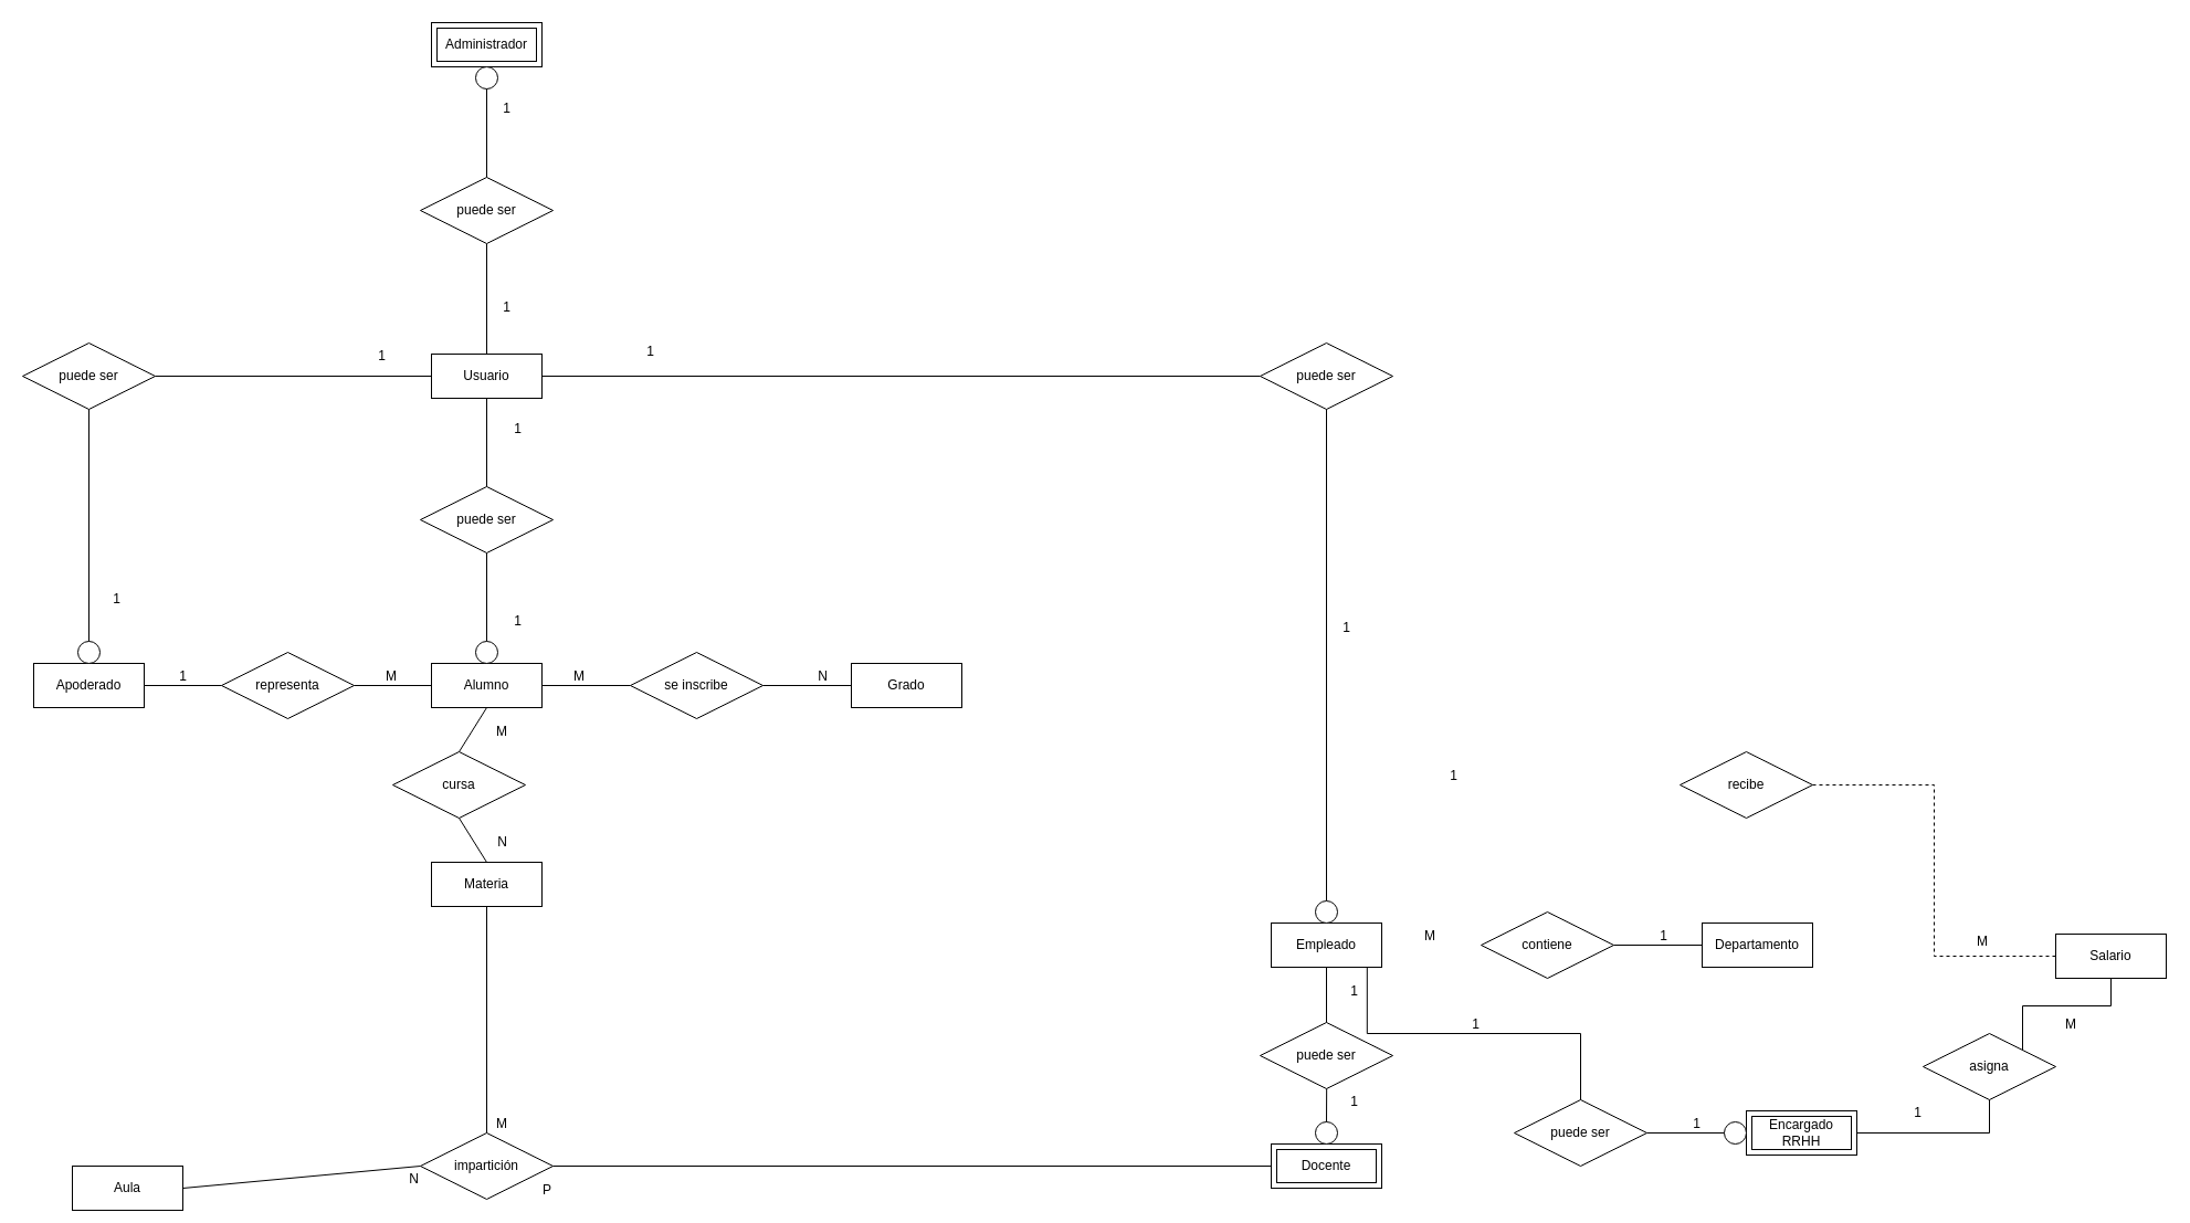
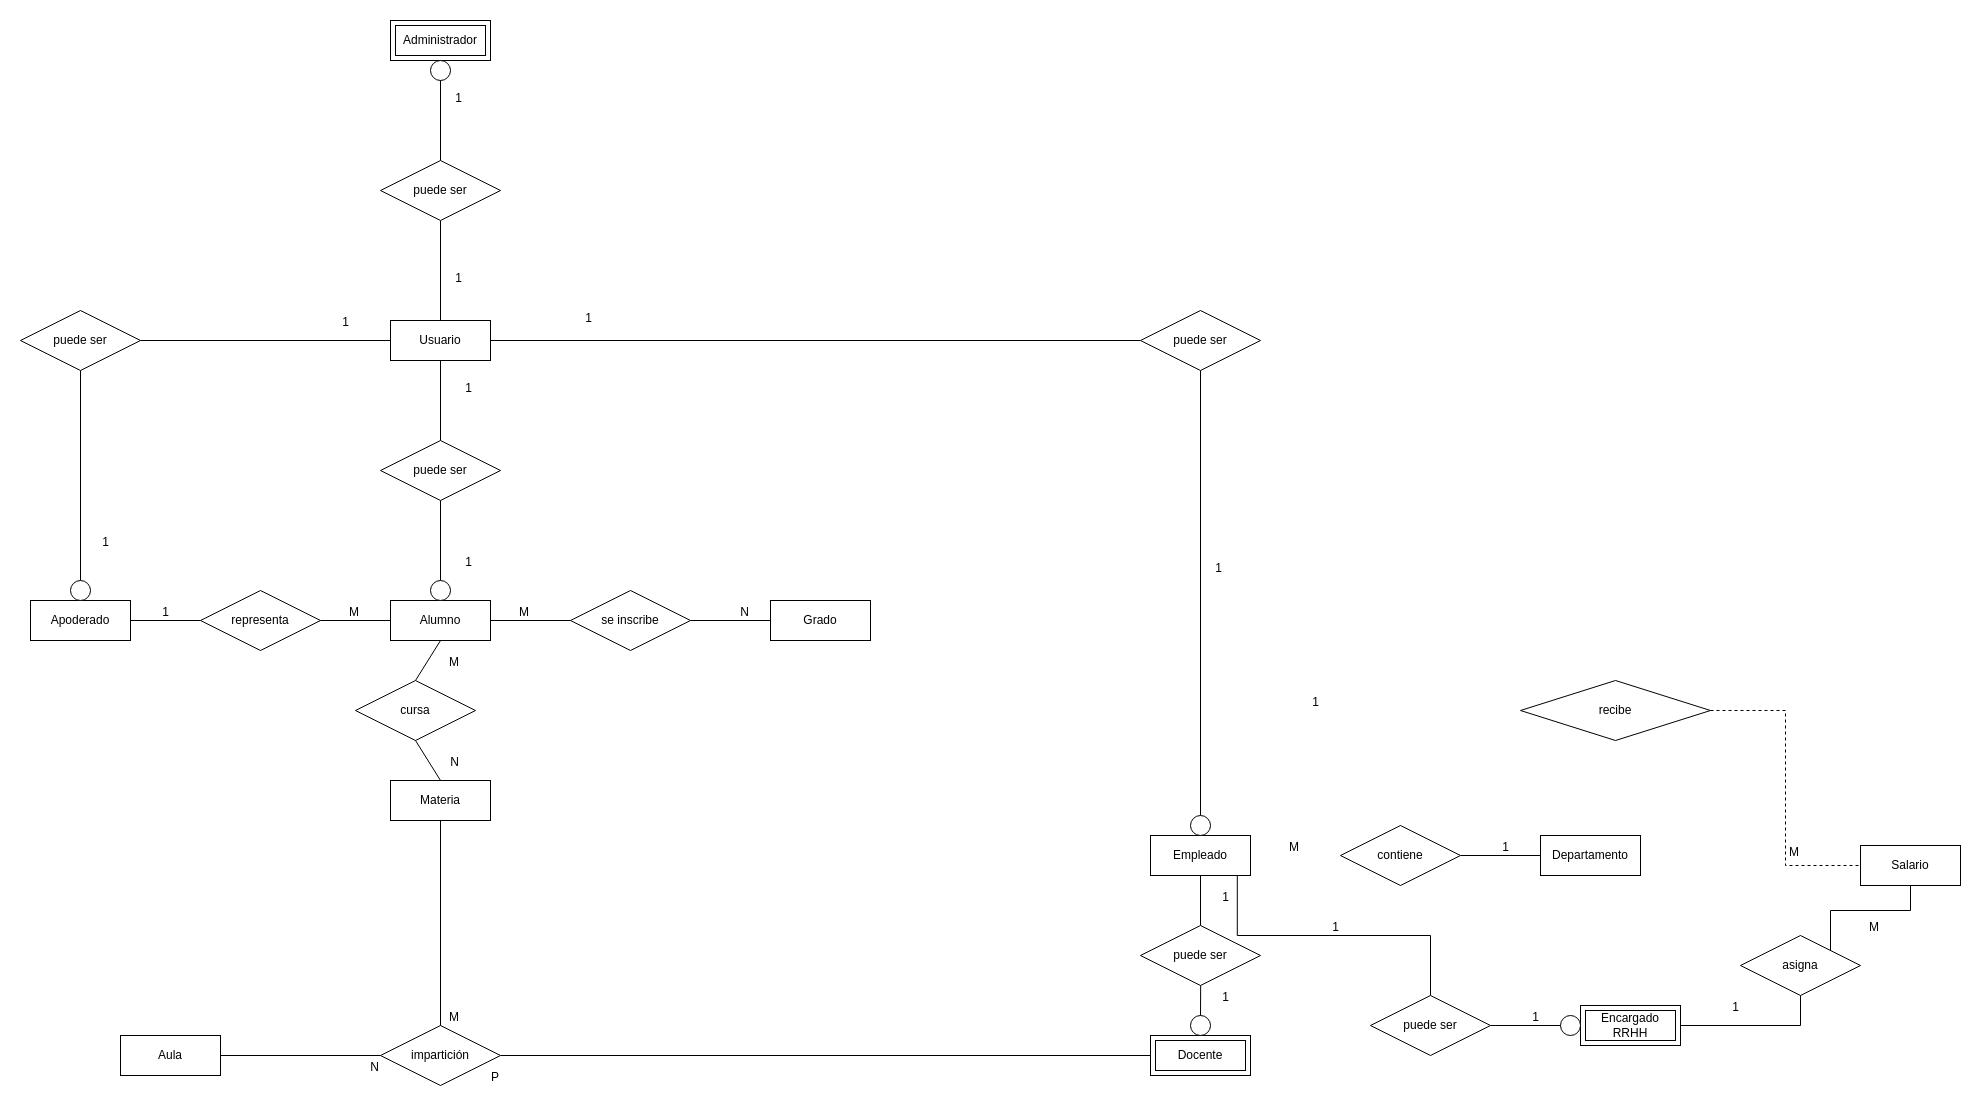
- <mxCell id="81" value="recibe" style="shape=rhombus;perimeter=rhombusPerimeter;whiteSpace=wrap;html=1;align=center;" vertex="1" parent="1"><mxGeometry x="1520" y="680" width="120" height="60" as="geometry" /></mxCell>
+ <mxCell id="81" value="recibe" style="shape=rhombus;perimeter=rhombusPerimeter;whiteSpace=wrap;html=1;align=center;" vertex="1" parent="1"><mxGeometry x="1520" y="680" width="190" height="60" as="geometry" /></mxCell>
- <mxCell id="37" value="Aula" style="whiteSpace=wrap;html=1;align=center;" vertex="1" parent="1"><mxGeometry x="65" y="1055" width="100" height="40" as="geometry" /></mxCell>
+ <mxCell id="37" value="Aula" style="whiteSpace=wrap;html=1;align=center;" vertex="1" parent="1"><mxGeometry x="120" y="1035" width="100" height="40" as="geometry" /></mxCell>
